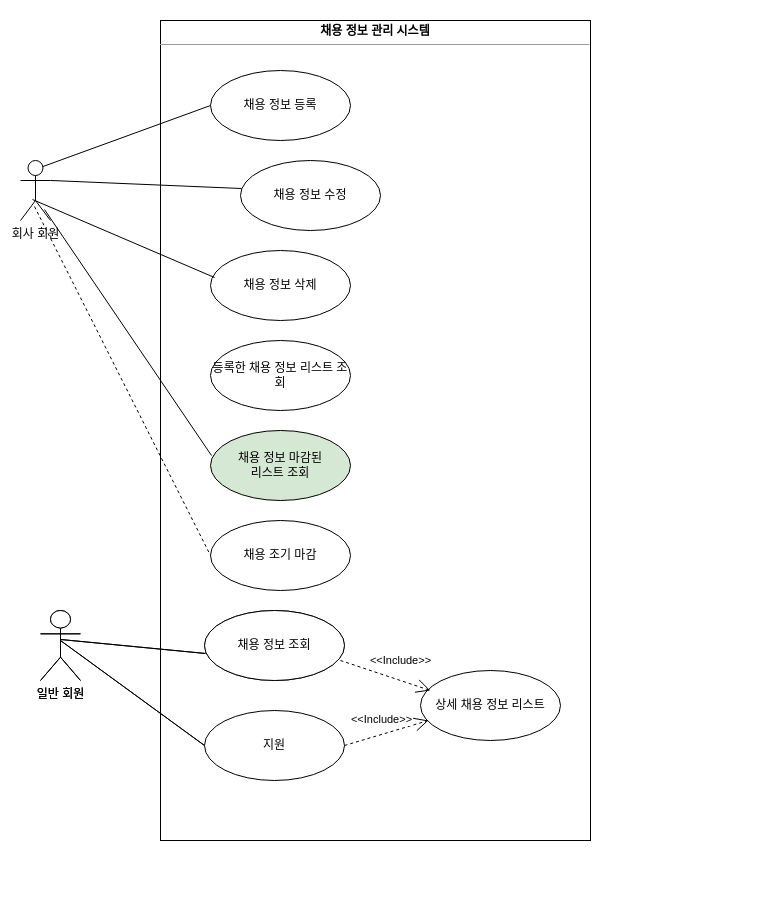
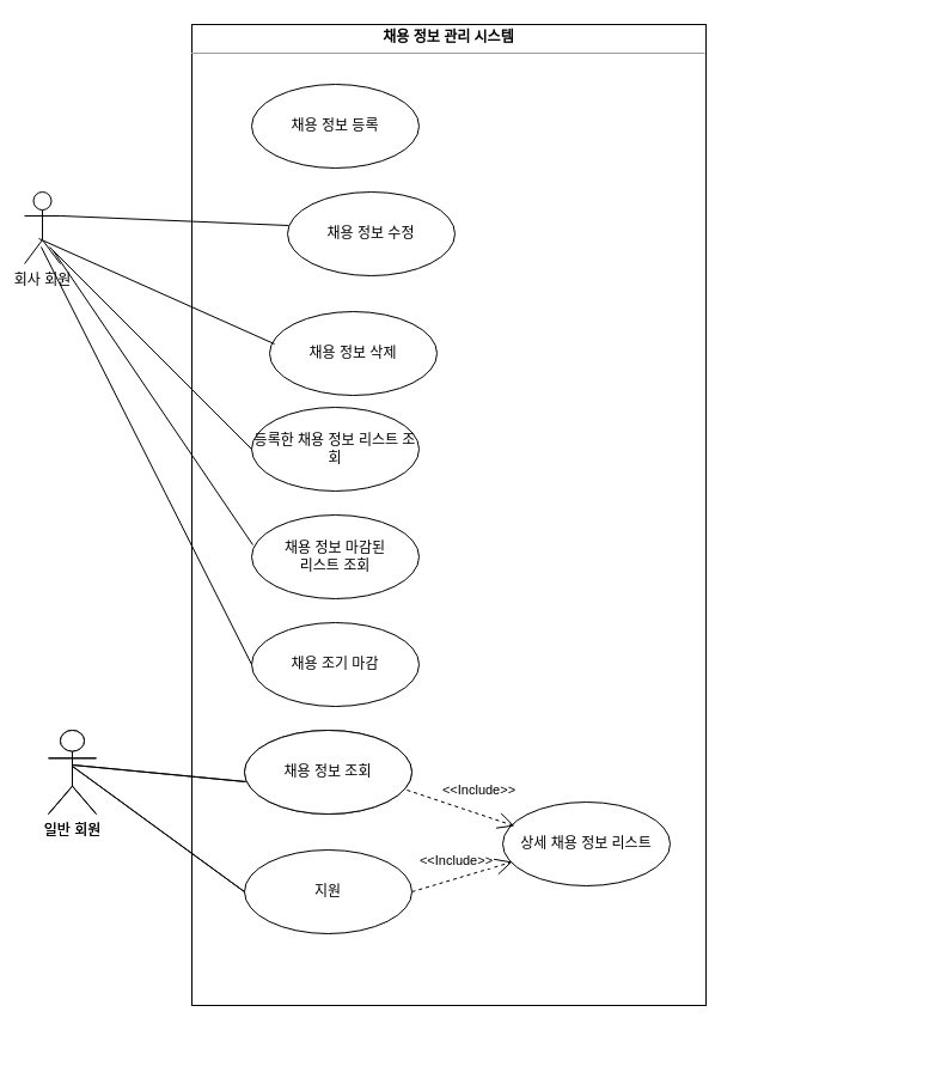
- <mxCell id="11" value="" style="endArrow=none;html=1;rounded=0;entryX=0;entryY=0.5;entryDx=0;entryDy=0;exitX=0.75;exitY=0.1;exitDx=0;exitDy=0;exitPerimeter=0;" parent="1" source="3" target="4" edge="1"><mxGeometry width="50" height="50" relative="1" as="geometry"><mxPoint x="0" y="100" as="sourcePoint" /><mxPoint x="50" y="50" as="targetPoint" /></mxGeometry></mxCell>
- <mxCell id="13" value="채용 정보 삭제" style="ellipse;whiteSpace=wrap;html=1;" parent="1" vertex="1"><mxGeometry x="210" y="250" width="140" height="70" as="geometry" /></mxCell>
+ <mxCell id="13" value="채용 정보 삭제" style="ellipse;whiteSpace=wrap;html=1;" parent="1" vertex="1"><mxGeometry x="225" y="260" width="140" height="70" as="geometry" /></mxCell>
+ <mxCell id="9" value="" style="endArrow=none;html=1;rounded=0;entryX=0;entryY=0.5;entryDx=0;entryDy=0;exitX=0.7;exitY=0.767;exitDx=0;exitDy=0;exitPerimeter=0;" parent="1" source="3" target="5" edge="1"><mxGeometry width="50" height="50" relative="1" as="geometry"><mxPoint x="54" y="179" as="sourcePoint" /><mxPoint x="222" y="143" as="targetPoint" /></mxGeometry></mxCell>
- <mxCell id="15" value="" style="endArrow=none;html=1;rounded=0;entryX=0;entryY=0.5;entryDx=0;entryDy=0;exitX=0.467;exitY=0.767;exitDx=0;exitDy=0;exitPerimeter=0;dashed=1;" parent="1" source="3" target="8" edge="1"><mxGeometry width="50" height="50" relative="1" as="geometry"><mxPoint x="795" y="440" as="sourcePoint" /><mxPoint x="845" y="390" as="targetPoint" /></mxGeometry></mxCell>
+ <mxCell id="15" value="" style="endArrow=none;html=1;rounded=0;entryX=0;entryY=0.5;entryDx=0;entryDy=0;exitX=0.467;exitY=0.767;exitDx=0;exitDy=0;exitPerimeter=0;" parent="1" source="3" target="8" edge="1"><mxGeometry width="50" height="50" relative="1" as="geometry"><mxPoint x="795" y="440" as="sourcePoint" /><mxPoint x="845" y="390" as="targetPoint" /></mxGeometry></mxCell>
- <mxCell id="6" value="채용 정보 마감된 &lt;br&gt;리스트 조회" style="ellipse;whiteSpace=wrap;html=1;fillColor=#d5e8d4;" parent="1" vertex="1"><mxGeometry x="210" y="430" width="140" height="70" as="geometry" /></mxCell>
+ <mxCell id="6" value="채용 정보 마감된 &lt;br&gt;리스트 조회" style="ellipse;whiteSpace=wrap;html=1;" parent="1" vertex="1"><mxGeometry x="210" y="430" width="140" height="70" as="geometry" /></mxCell>
